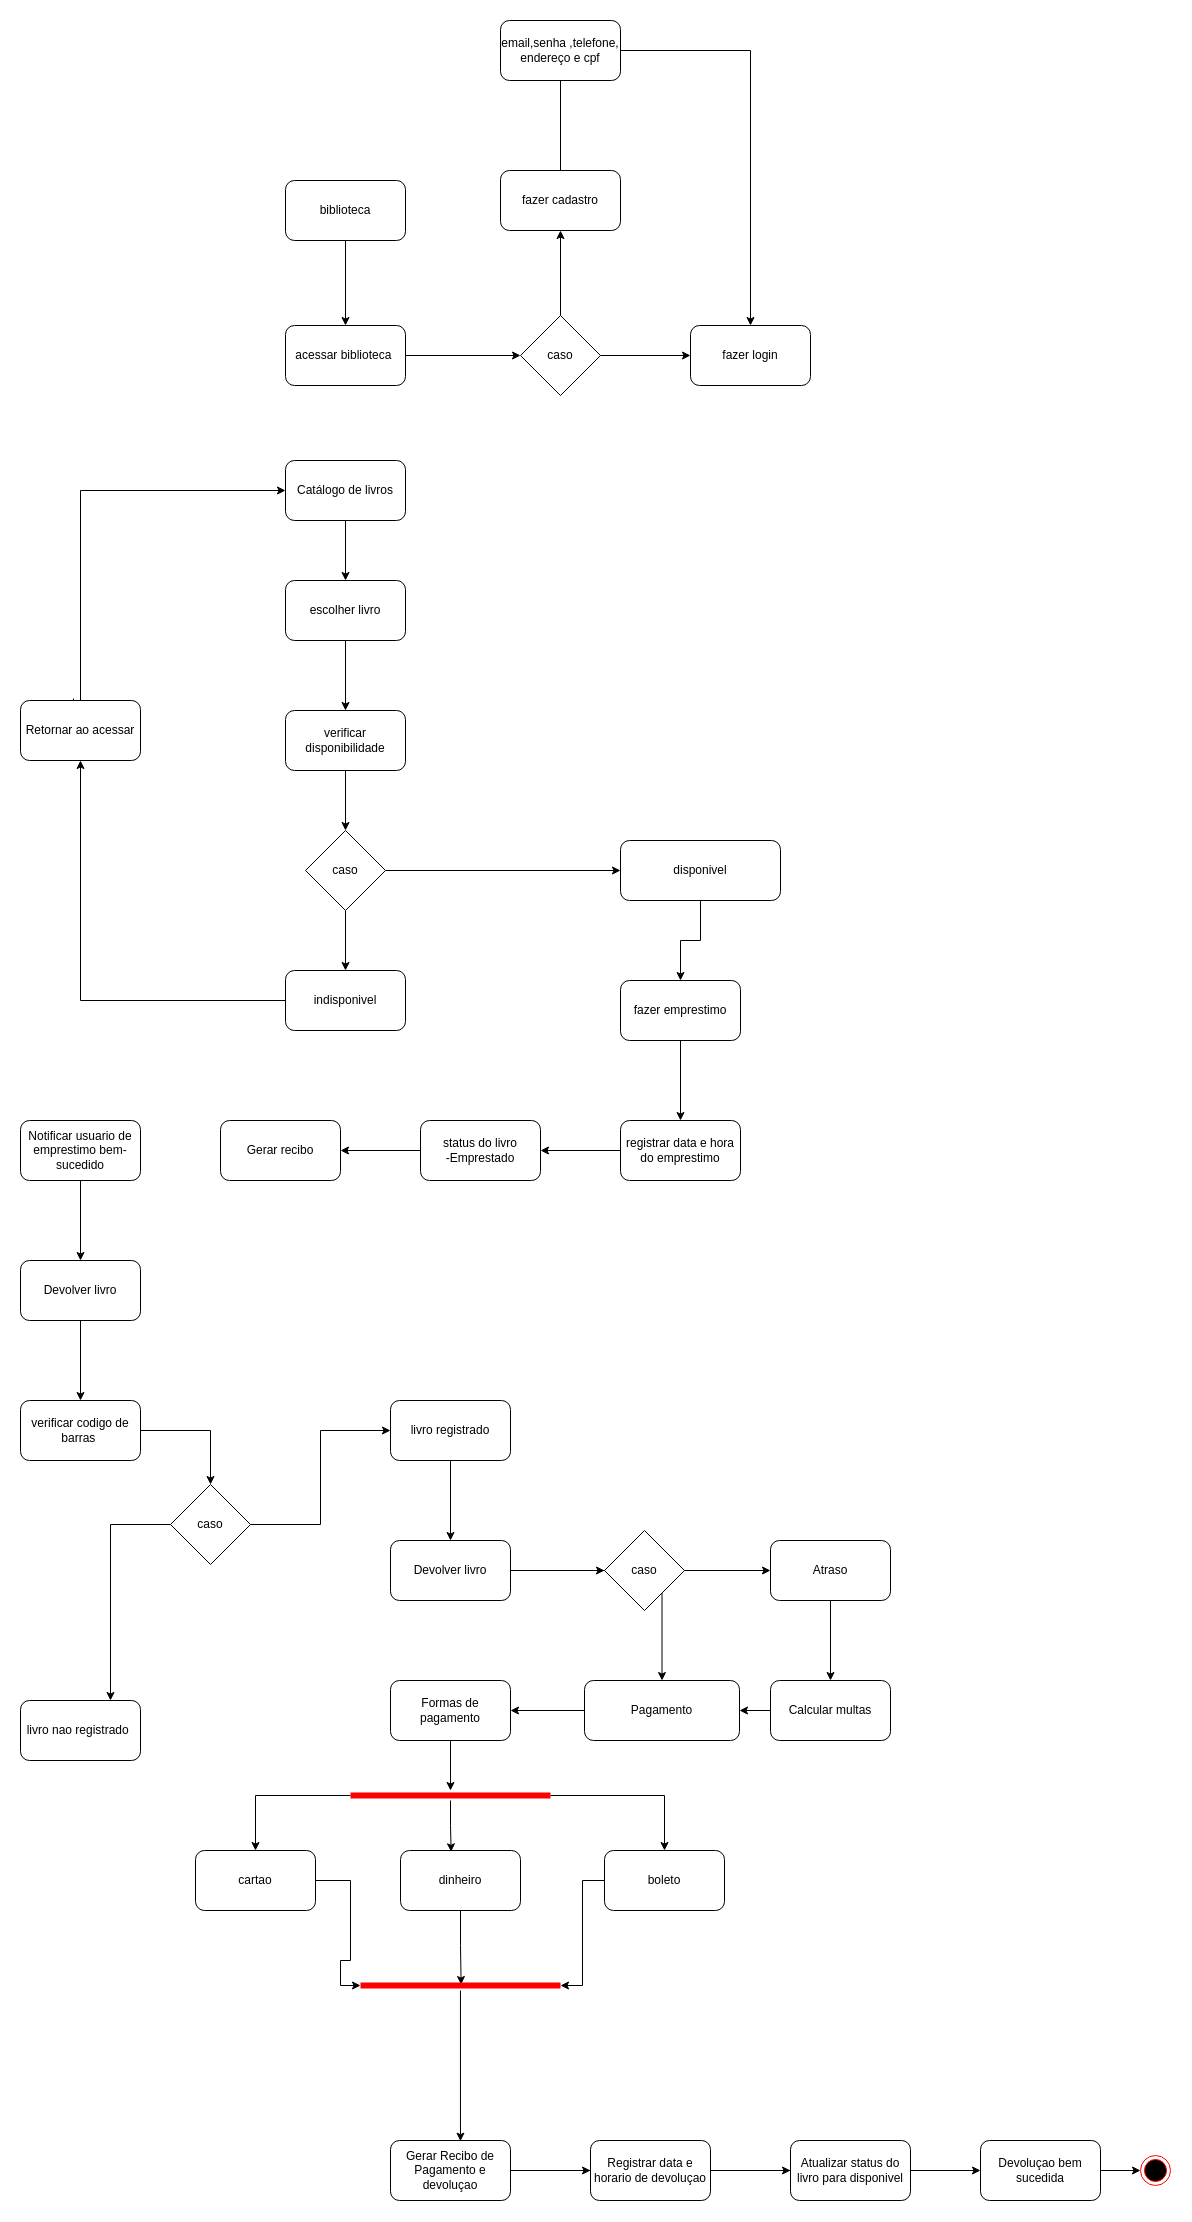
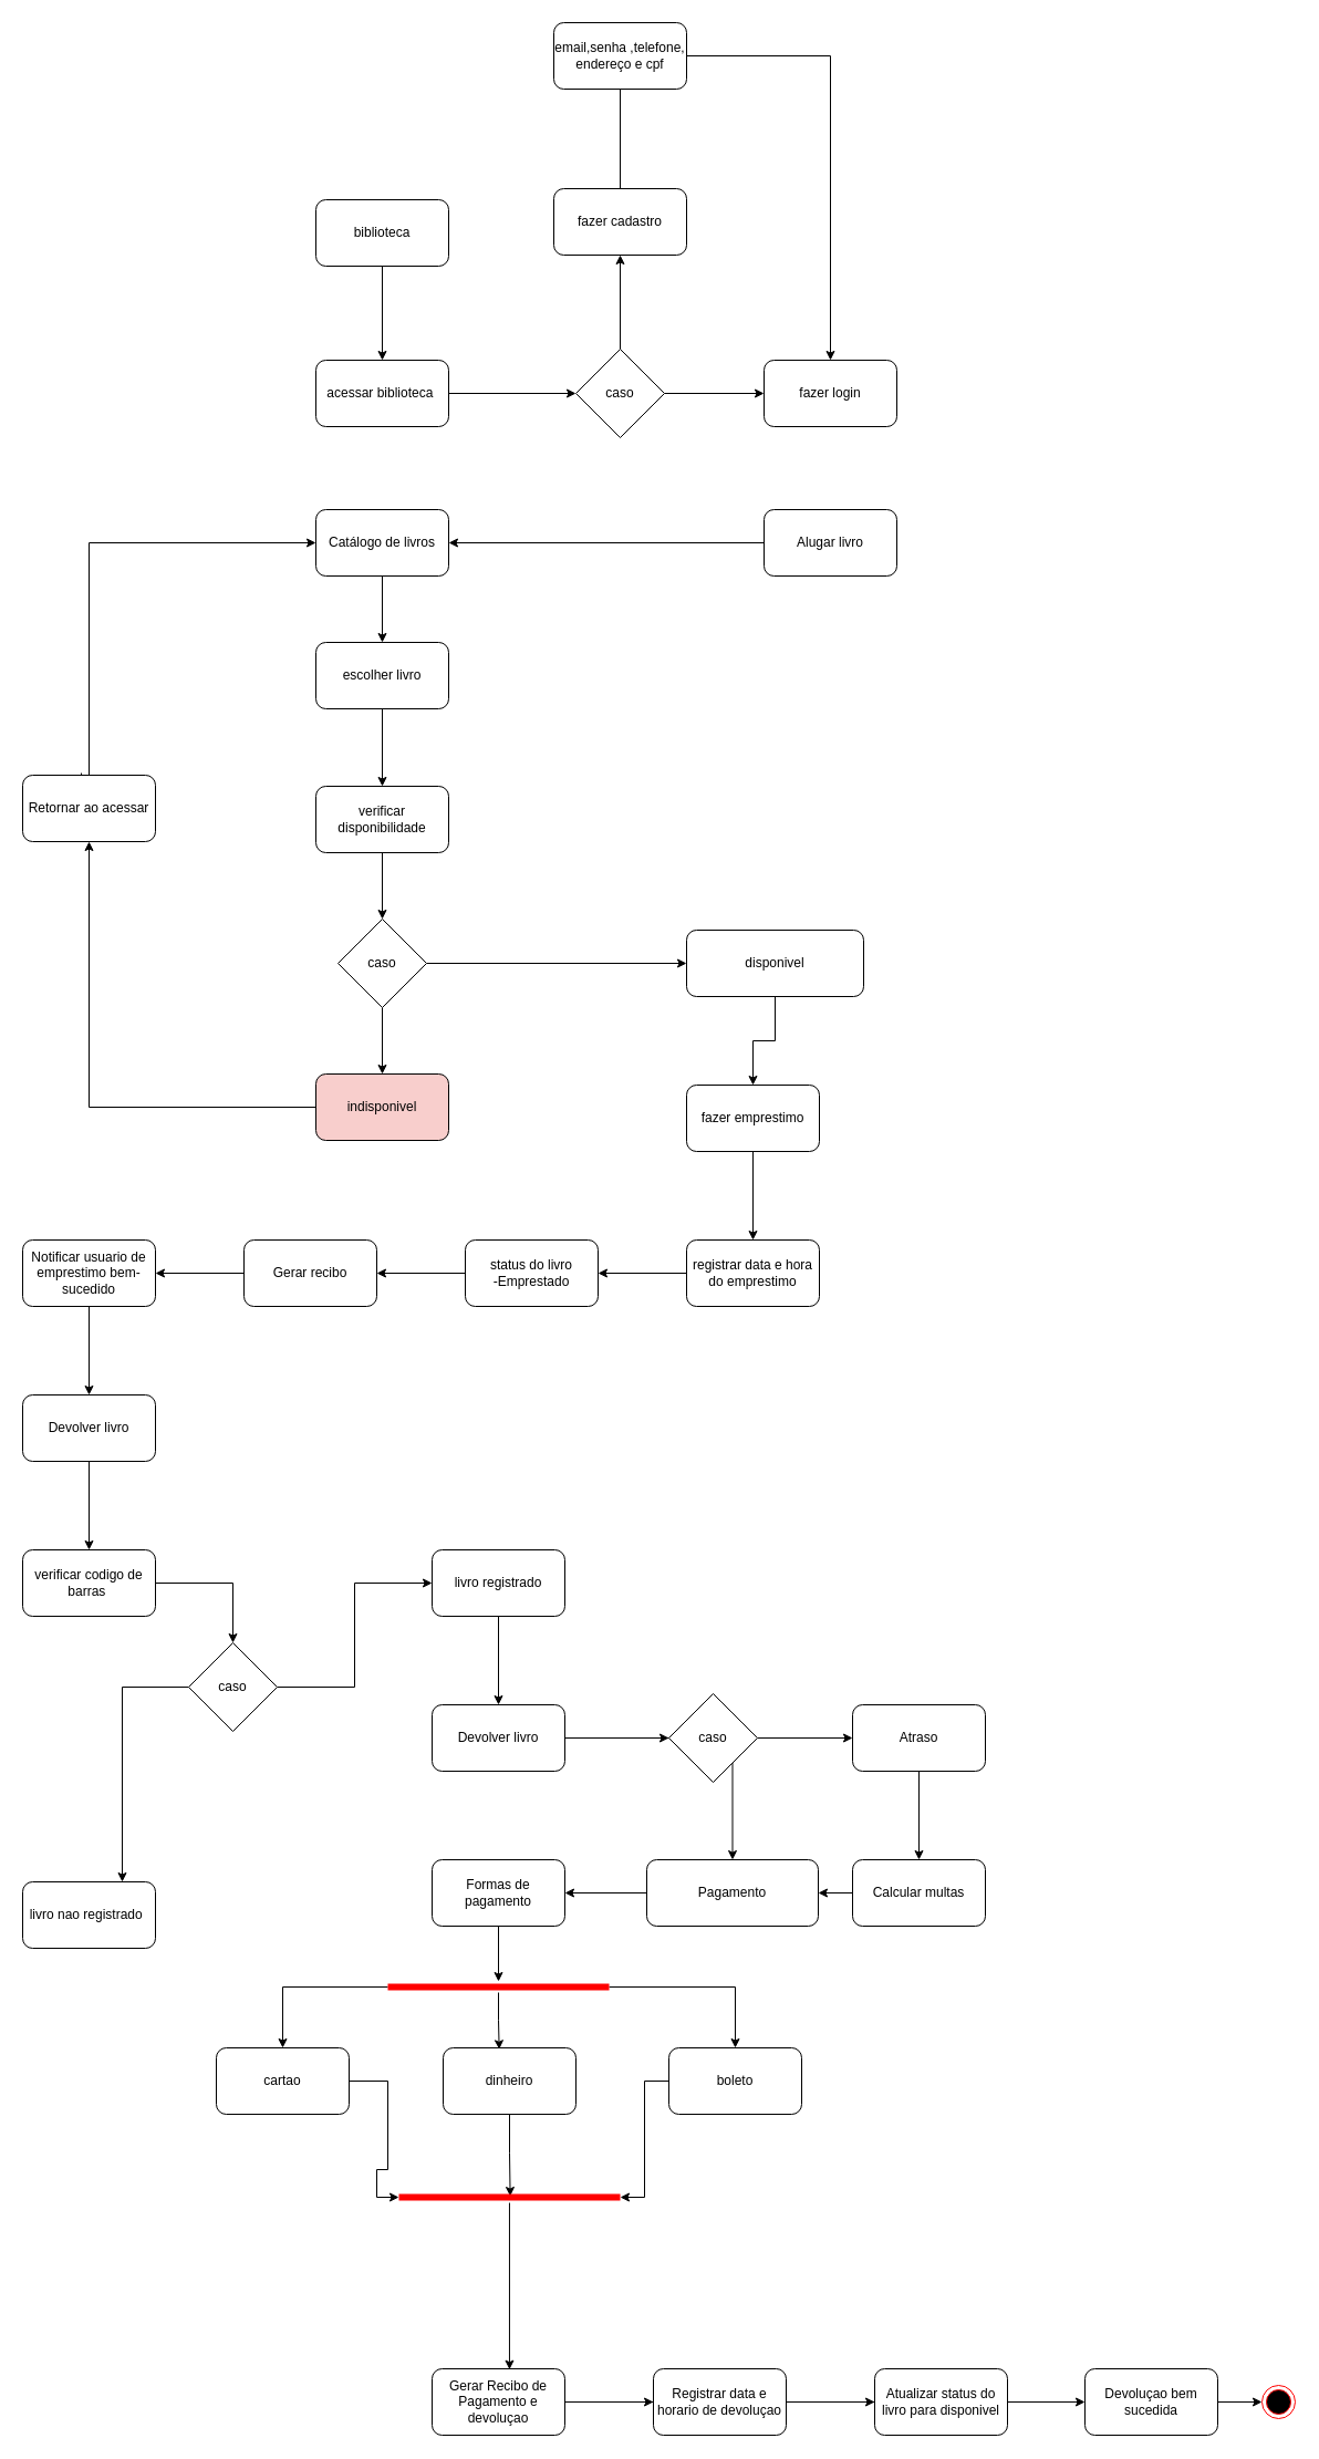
+ <mxCell id="14" style="edgeStyle=orthogonalEdgeStyle;rounded=0;orthogonalLoop=1;jettySize=auto;html=1;" parent="1" source="15" target="17" edge="1"><mxGeometry relative="1" as="geometry" /></mxCell>
+ <mxCell id="15" value="Alugar livro" style="rounded=1;whiteSpace=wrap;html=1;" parent="1" vertex="1"><mxGeometry x="690" y="460" width="120" height="60" as="geometry" /></mxCell>
- <mxCell id="22" value="indisponivel" style="rounded=1;whiteSpace=wrap;html=1;" parent="1" vertex="1"><mxGeometry x="285" y="970" width="120" height="60" as="geometry" /></mxCell>
+ <mxCell id="22" value="indisponivel" style="rounded=1;whiteSpace=wrap;html=1;fillColor=#f8cecc;" parent="1" vertex="1"><mxGeometry x="285" y="970" width="120" height="60" as="geometry" /></mxCell>
+ <mxCell id="37" value="" style="edgeStyle=orthogonalEdgeStyle;rounded=0;orthogonalLoop=1;jettySize=auto;html=1;" parent="1" source="38" target="40" edge="1"><mxGeometry relative="1" as="geometry" /></mxCell>
